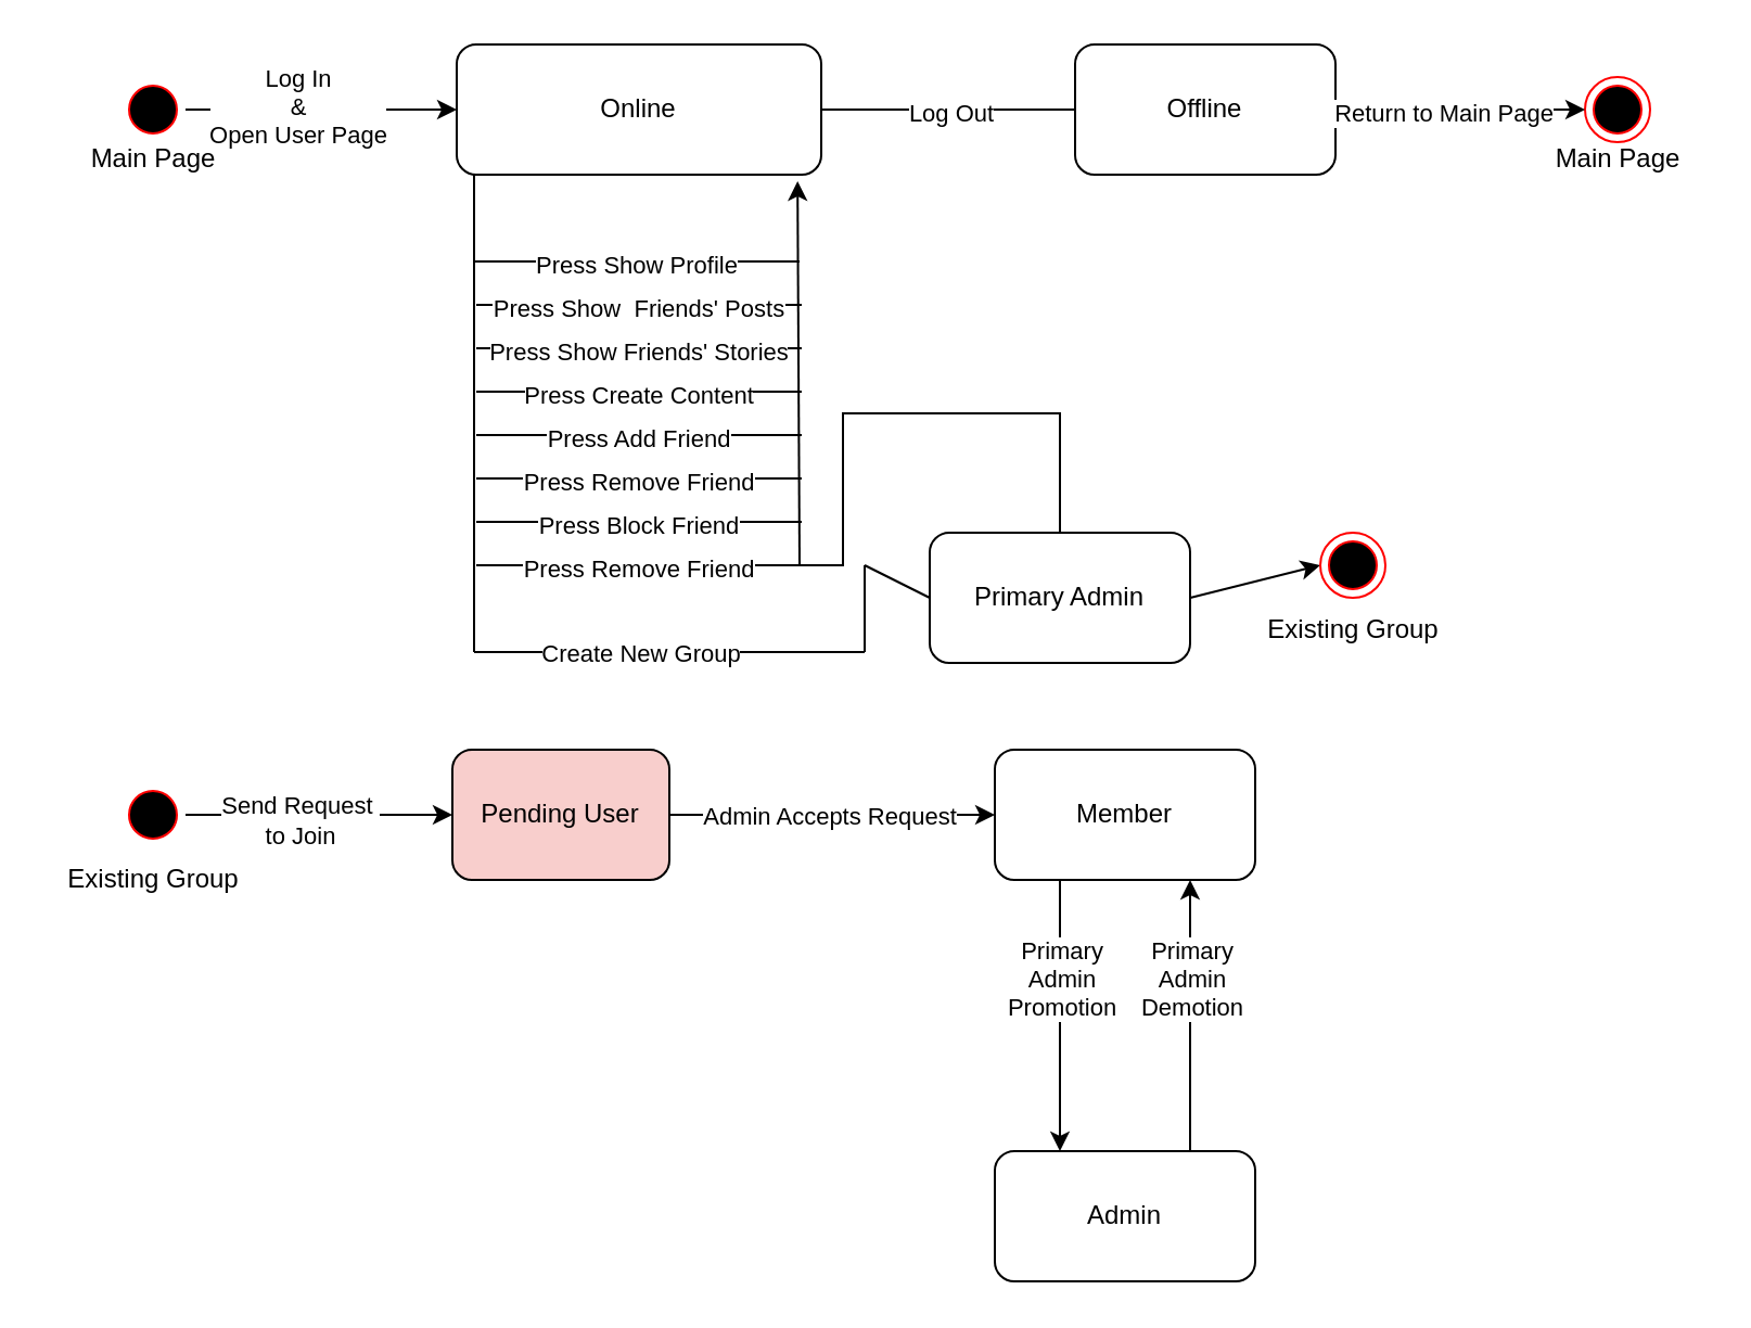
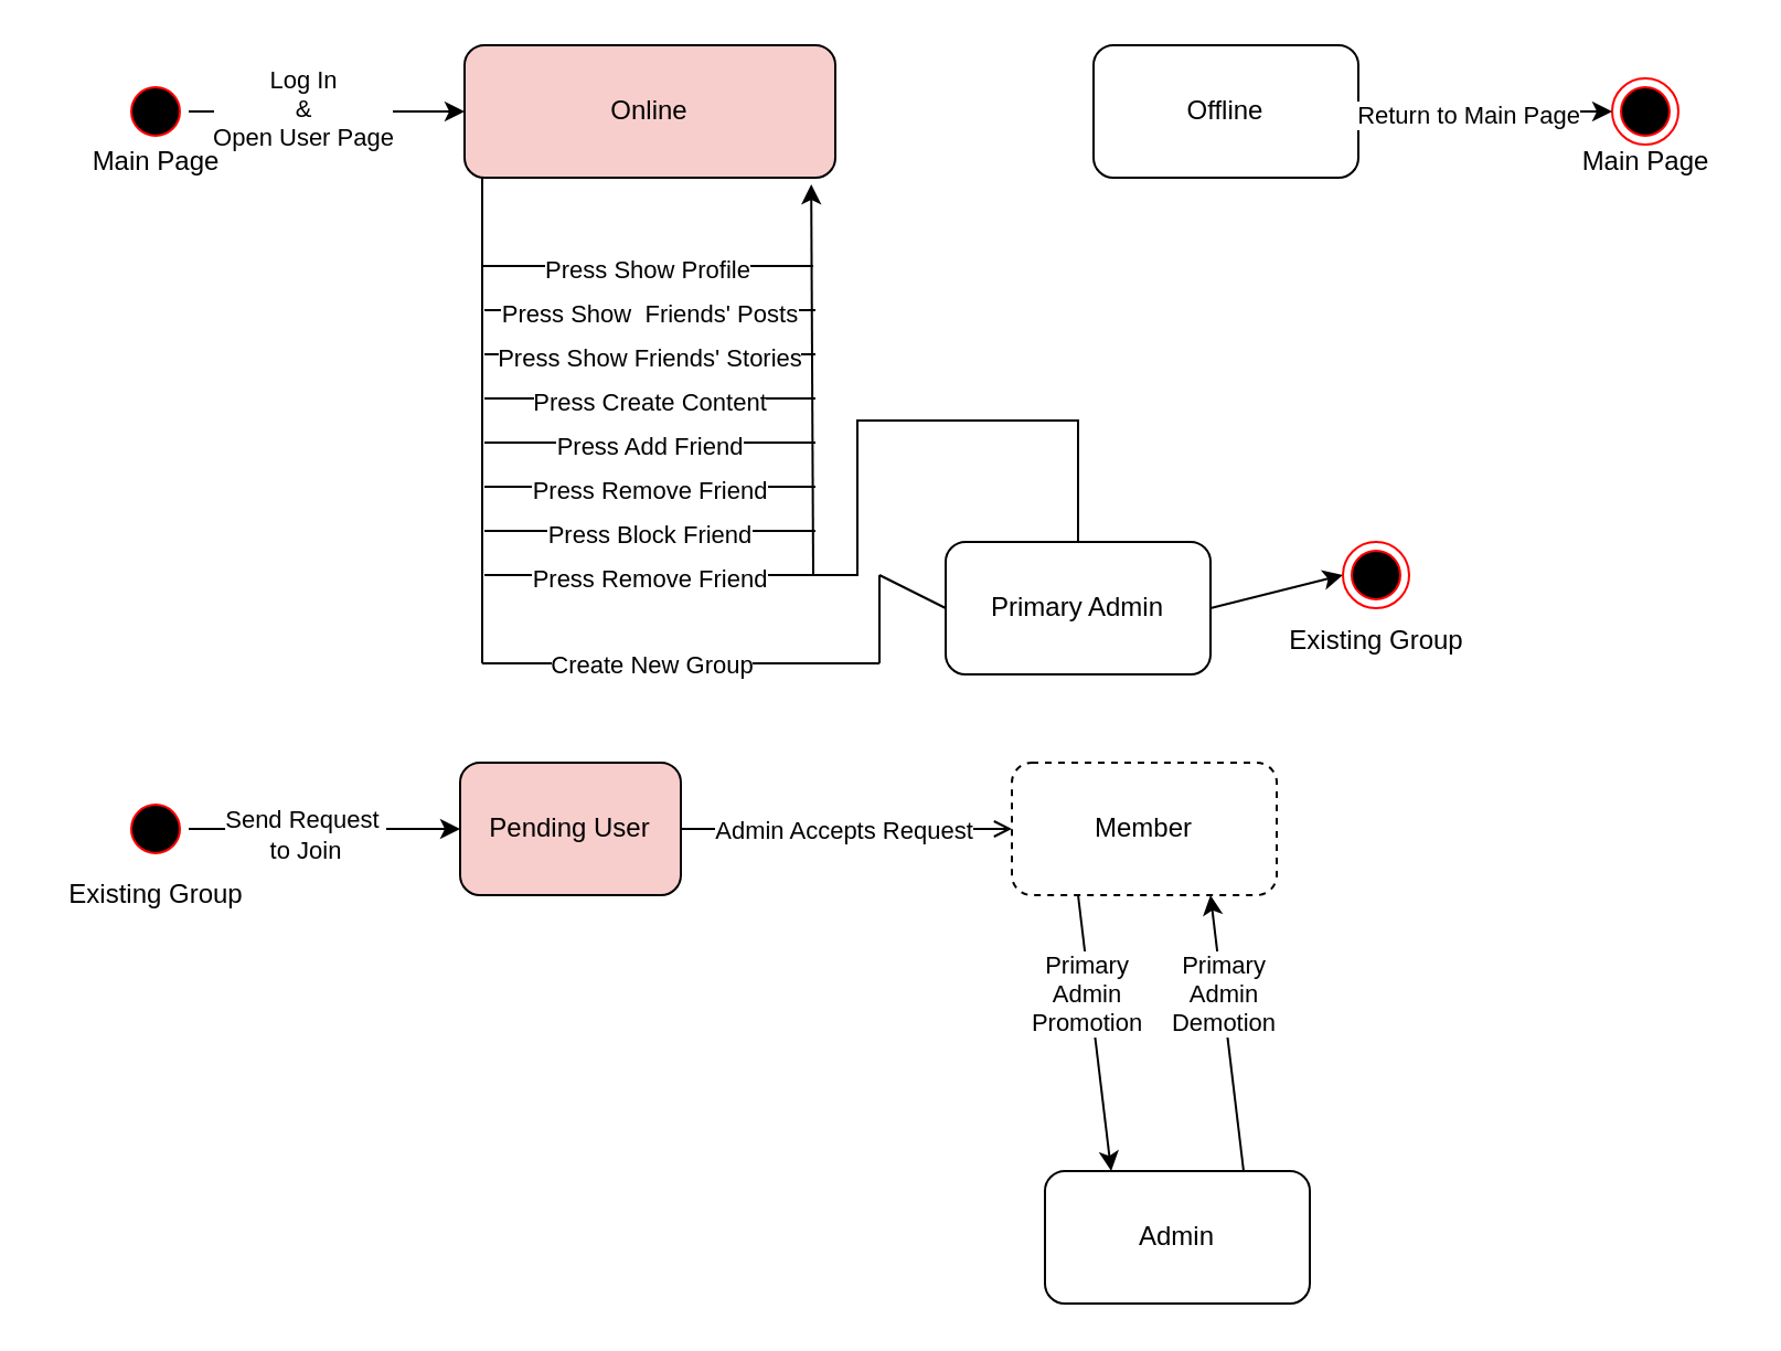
- <mxCell id="3" value="Online" style="rounded=1;whiteSpace=wrap;html=1;" parent="1" vertex="1"><mxGeometry x="210" y="20" width="168" height="60" as="geometry" /></mxCell>
+ <mxCell id="3" value="Online" style="rounded=1;whiteSpace=wrap;html=1;fillColor=#f8cecc;" parent="1" vertex="1"><mxGeometry x="210" y="20" width="168" height="60" as="geometry" /></mxCell>
- <mxCell id="7" value="" style="endArrow=none;html=1;rounded=0;exitX=1;exitY=0.5;exitDx=0;exitDy=0;entryX=0;entryY=0.5;entryDx=0;entryDy=0;endFill=0;" parent="1" source="3" target="9" edge="1"><mxGeometry width="50" height="50" relative="1" as="geometry"><mxPoint x="360" y="49.5" as="sourcePoint" /><mxPoint x="470" y="50" as="targetPoint" /></mxGeometry></mxCell>
- <mxCell id="8" value="Log Out" style="edgeLabel;html=1;align=center;verticalAlign=middle;resizable=0;points=[];" parent="7" vertex="1" connectable="0"><mxGeometry y="-1" relative="1" as="geometry"><mxPoint as="offset" /></mxGeometry></mxCell>
- <mxCell id="36" value="" style="endArrow=classic;html=1;rounded=0;exitX=1;exitY=0.5;exitDx=0;exitDy=0;entryX=0;entryY=0.5;entryDx=0;entryDy=0;" edge="1" parent="1" source="35" target="38"><mxGeometry width="50" height="50" relative="1" as="geometry"><mxPoint x="378" y="420" as="sourcePoint" /><mxPoint x="458" y="375" as="targetPoint" /></mxGeometry></mxCell>
+ <mxCell id="36" value="" style="endArrow=open;html=1;rounded=0;exitX=1;exitY=0.5;exitDx=0;exitDy=0;entryX=0;entryY=0.5;entryDx=0;entryDy=0;" edge="1" parent="1" source="35" target="38"><mxGeometry width="50" height="50" relative="1" as="geometry"><mxPoint x="378" y="420" as="sourcePoint" /><mxPoint x="458" y="375" as="targetPoint" /></mxGeometry></mxCell>
- <mxCell id="38" value="Member" style="rounded=1;whiteSpace=wrap;html=1;" vertex="1" parent="1"><mxGeometry x="458" y="345" width="120" height="60" as="geometry" /></mxCell>
+ <mxCell id="38" value="Member" style="rounded=1;whiteSpace=wrap;html=1;dashed=1;" vertex="1" parent="1"><mxGeometry x="458" y="345" width="120" height="60" as="geometry" /></mxCell>
- <mxCell id="39" value="Admin" style="rounded=1;whiteSpace=wrap;html=1;" vertex="1" parent="1"><mxGeometry x="458" y="530" width="120" height="60" as="geometry" /></mxCell>
+ <mxCell id="39" value="Admin" style="rounded=1;whiteSpace=wrap;html=1;" vertex="1" parent="1"><mxGeometry x="473" y="530" width="120" height="60" as="geometry" /></mxCell>
